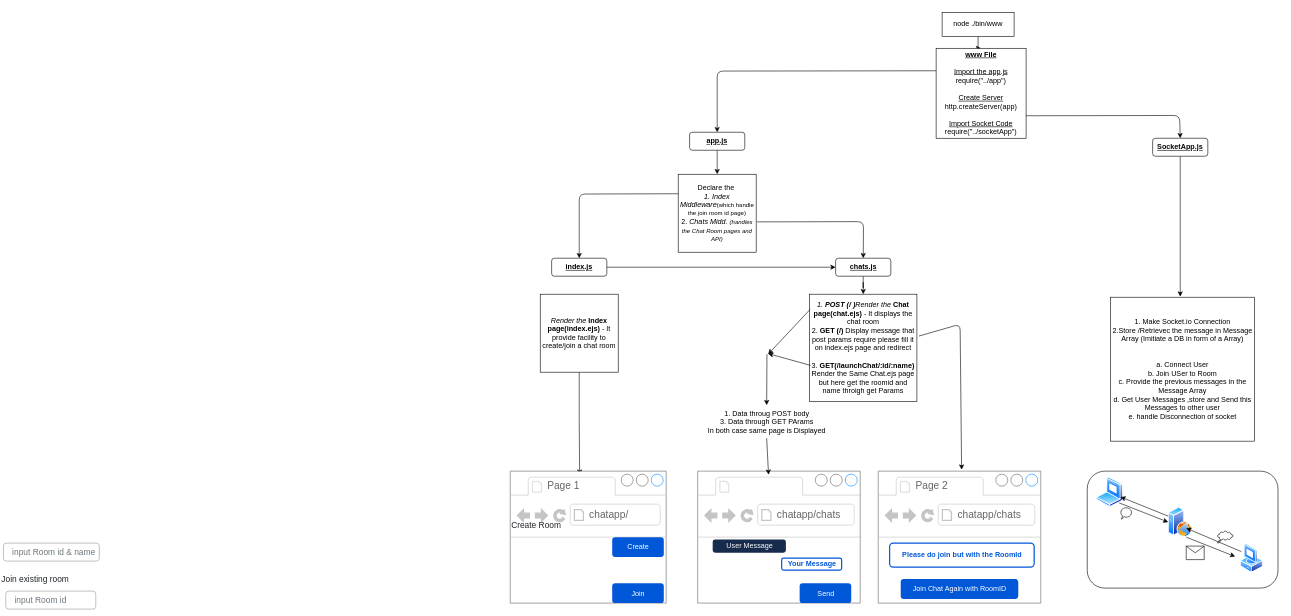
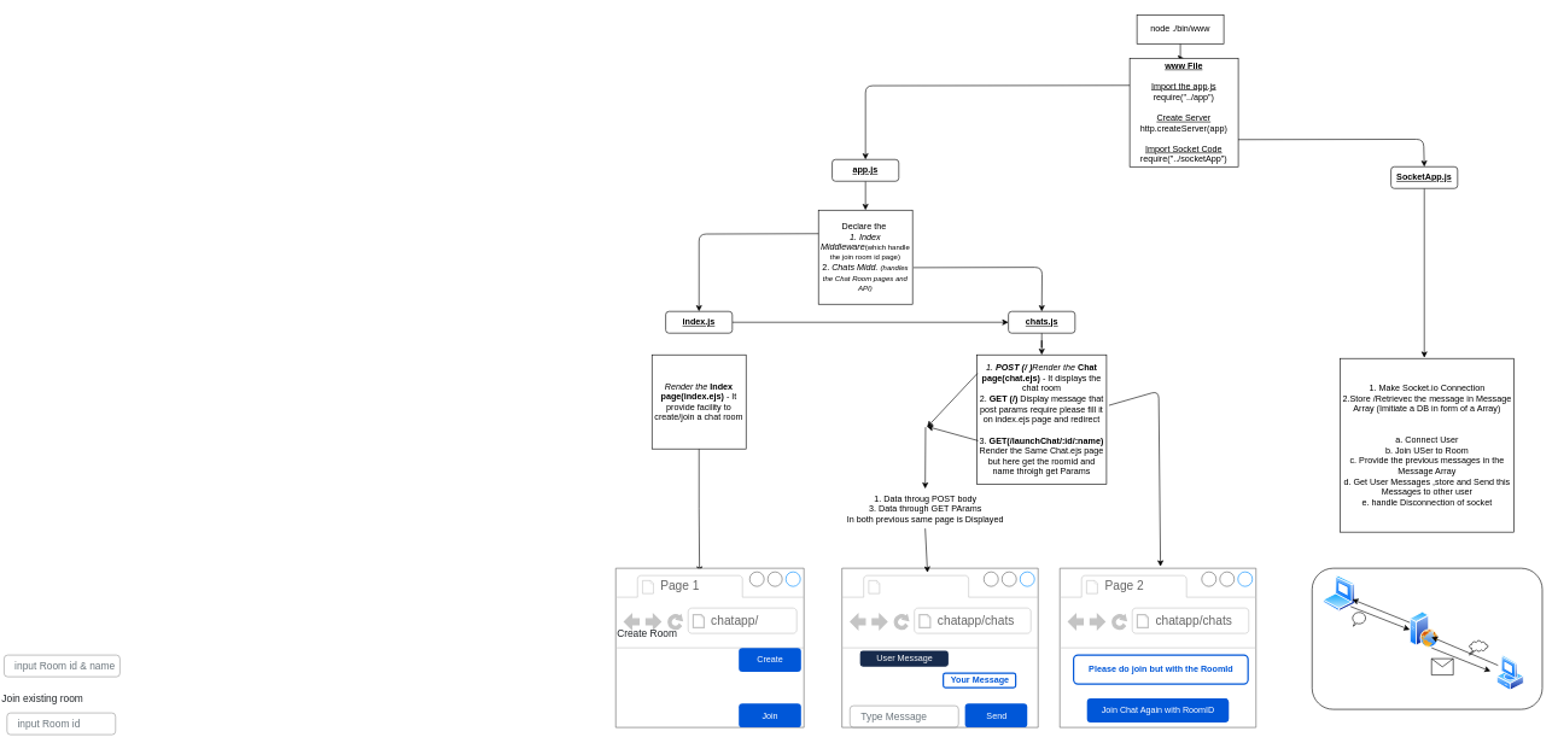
- <mxCell id="36" value="1. Data throug POST body&lt;br&gt;3. Data through GET PArams&lt;br&gt;In both case same page is Displayed" style="text;html=1;strokeColor=none;fillColor=none;align=center;verticalAlign=middle;whiteSpace=wrap;rounded=0;" vertex="1" parent="1"><mxGeometry x="332.5" y="675" width="230" height="55" as="geometry" /></mxCell>
+ <mxCell id="36" value="1. Data throug POST body&lt;br&gt;3. Data through GET PArams&lt;br&gt;In both previous same page is Displayed" style="text;html=1;strokeColor=none;fillColor=none;align=center;verticalAlign=middle;whiteSpace=wrap;rounded=0;" vertex="1" parent="1"><mxGeometry x="332.5" y="675" width="230" height="55" as="geometry" /></mxCell>
+ <mxCell id="28" value="Type Message" style="html=1;shadow=0;dashed=0;shape=mxgraph.bootstrap.rrect;rSize=5;fillColor=none;strokeColor=#999999;align=left;spacing=15;fontSize=14;fontColor=#6C767D;" vertex="1" parent="25"><mxGeometry x="11" y="190" width="150" height="30" as="geometry" /></mxCell>
